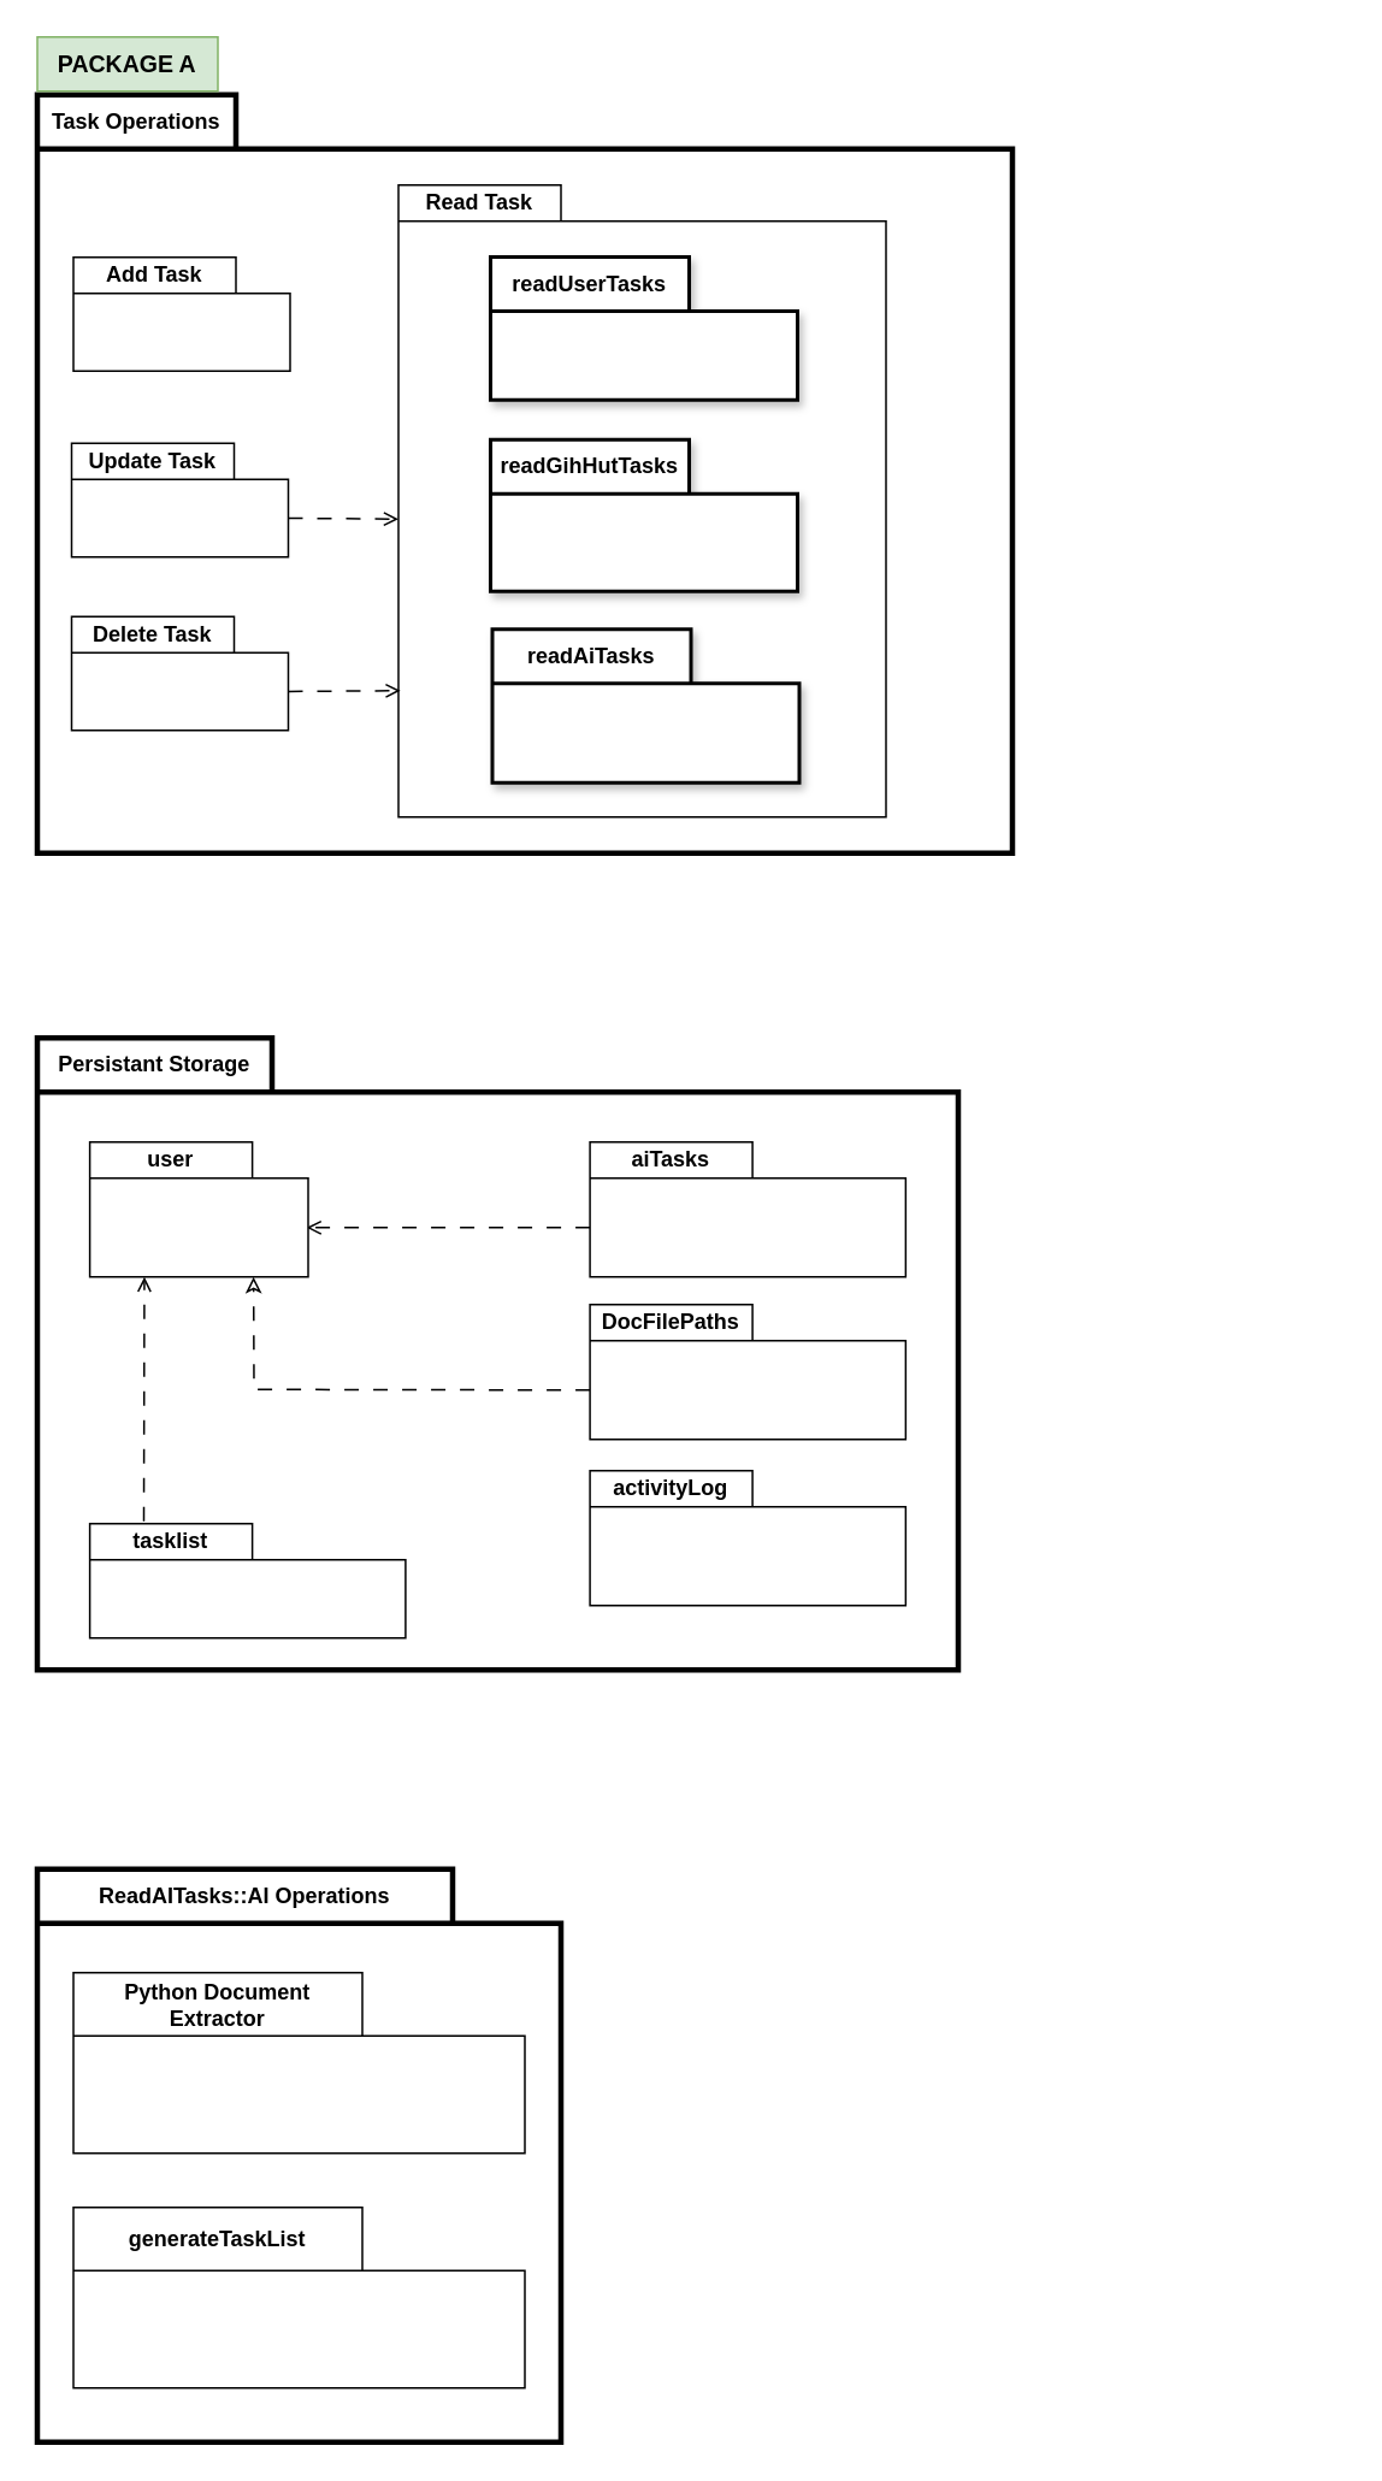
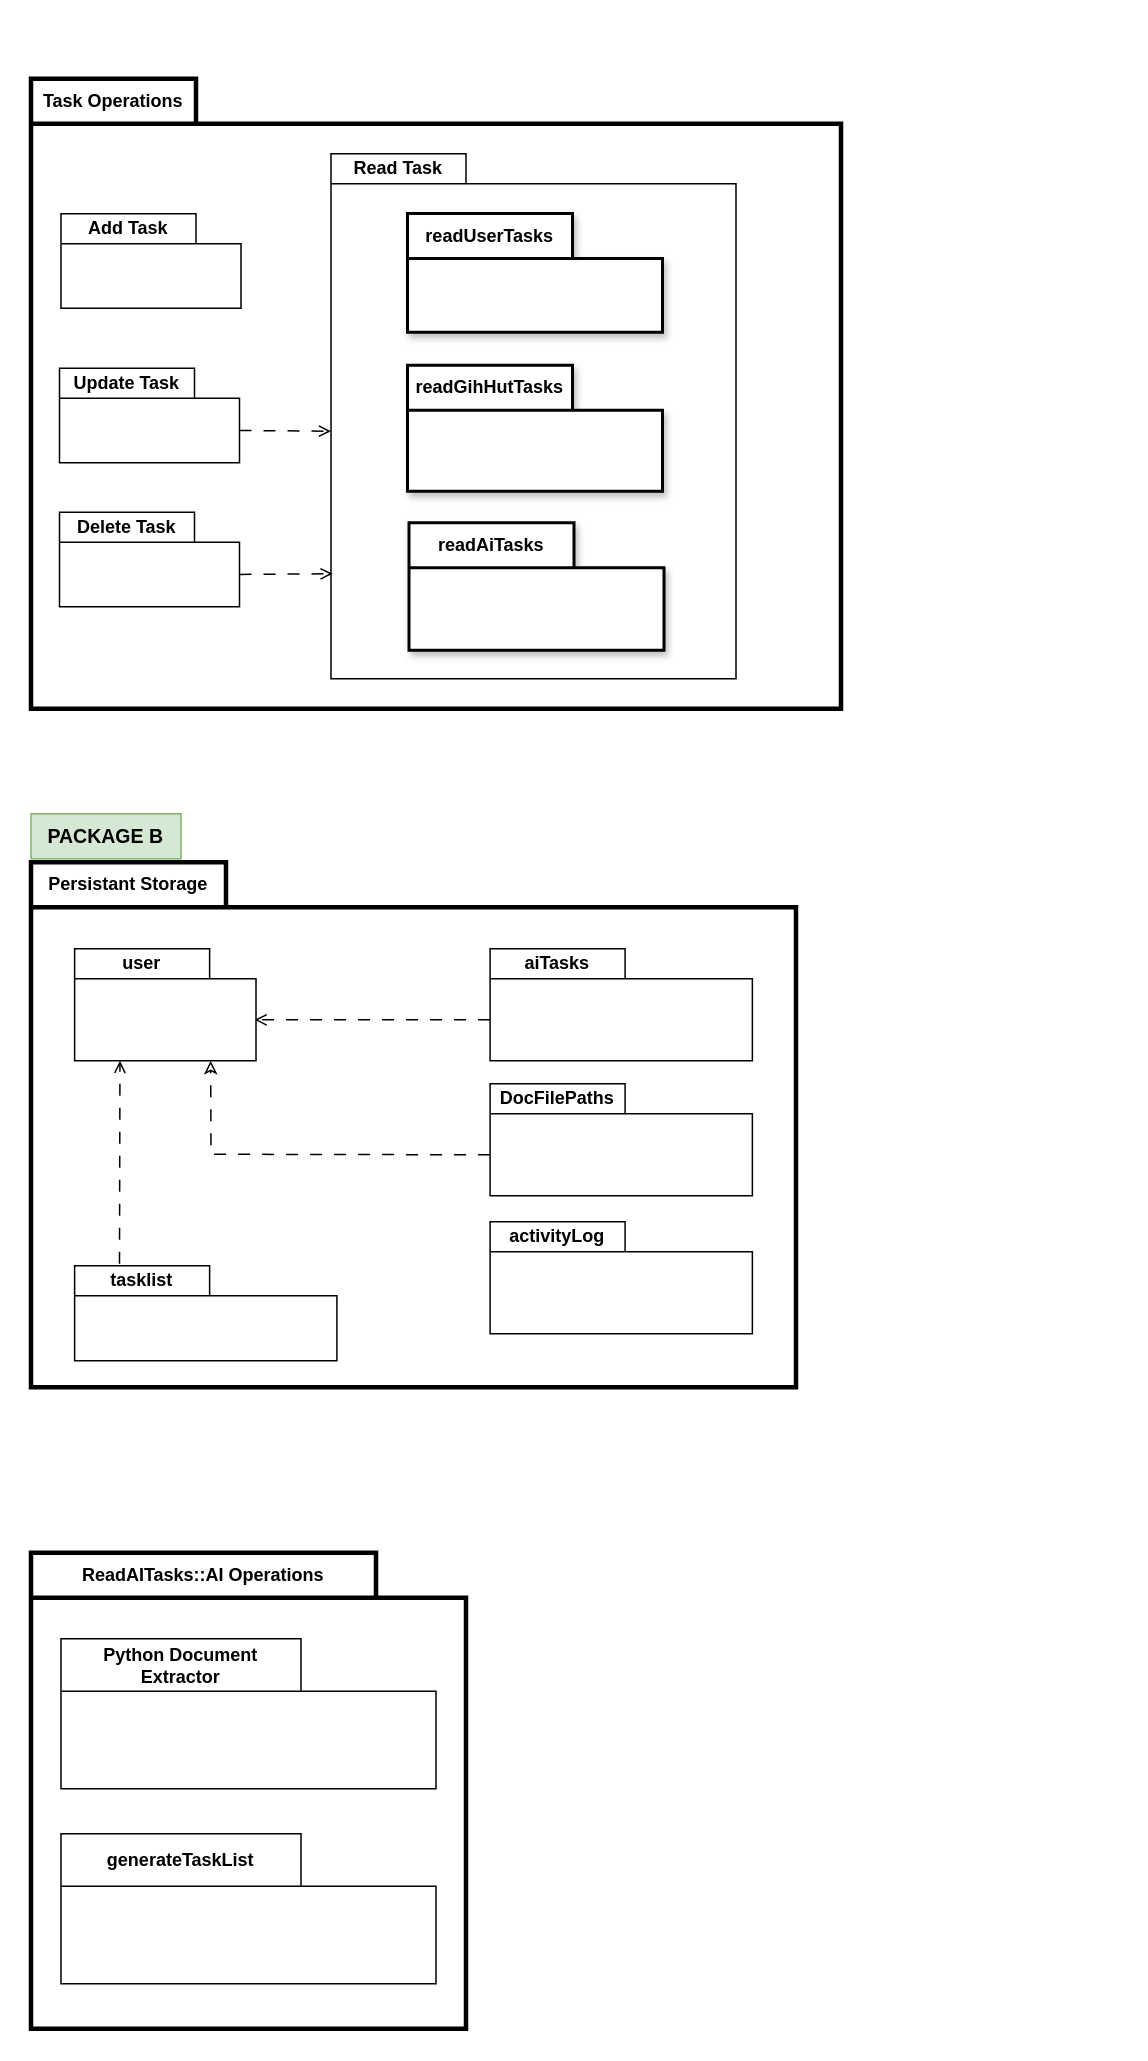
- <mxCell id="24" value="&lt;b&gt;&lt;font style=&quot;font-size: 13px;&quot;&gt;PACKAGE A&lt;/font&gt;&lt;/b&gt;" style="text;html=1;align=center;verticalAlign=middle;whiteSpace=wrap;rounded=0;fillColor=#d5e8d4;strokeColor=#82b366;" parent="1" vertex="1"><mxGeometry x="20" y="20" width="100" height="30" as="geometry" /></mxCell>
+ <mxCell id="40" value="&lt;b&gt;&lt;font style=&quot;font-size: 13px;&quot;&gt;PACKAGE B&lt;/font&gt;&lt;/b&gt;" style="text;html=1;align=center;verticalAlign=middle;whiteSpace=wrap;rounded=0;fillColor=#d5e8d4;strokeColor=#82b366;" parent="1" vertex="1"><mxGeometry x="20" y="542" width="100" height="30" as="geometry" /></mxCell>
